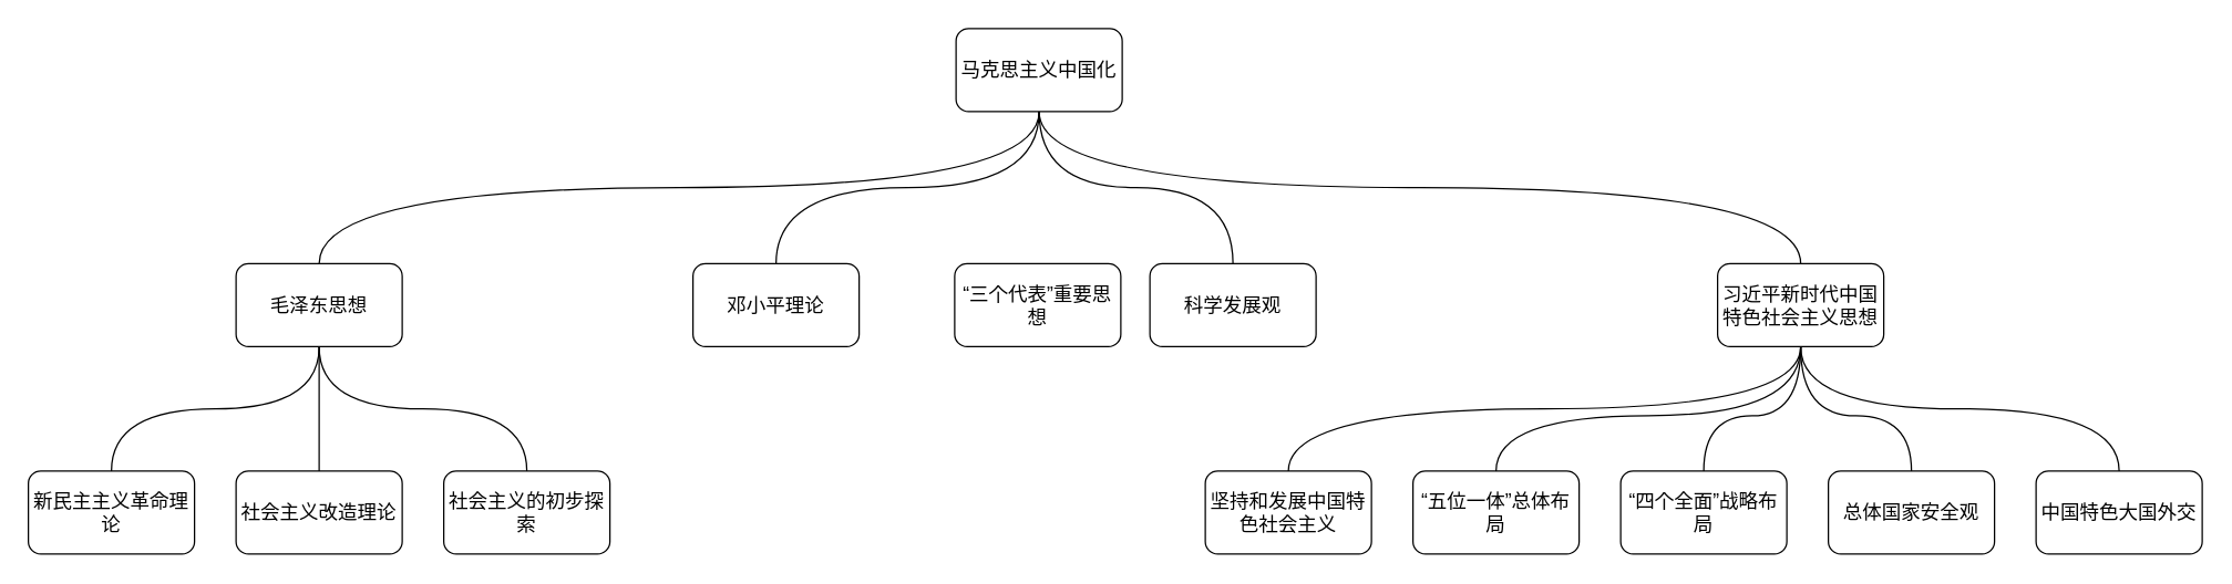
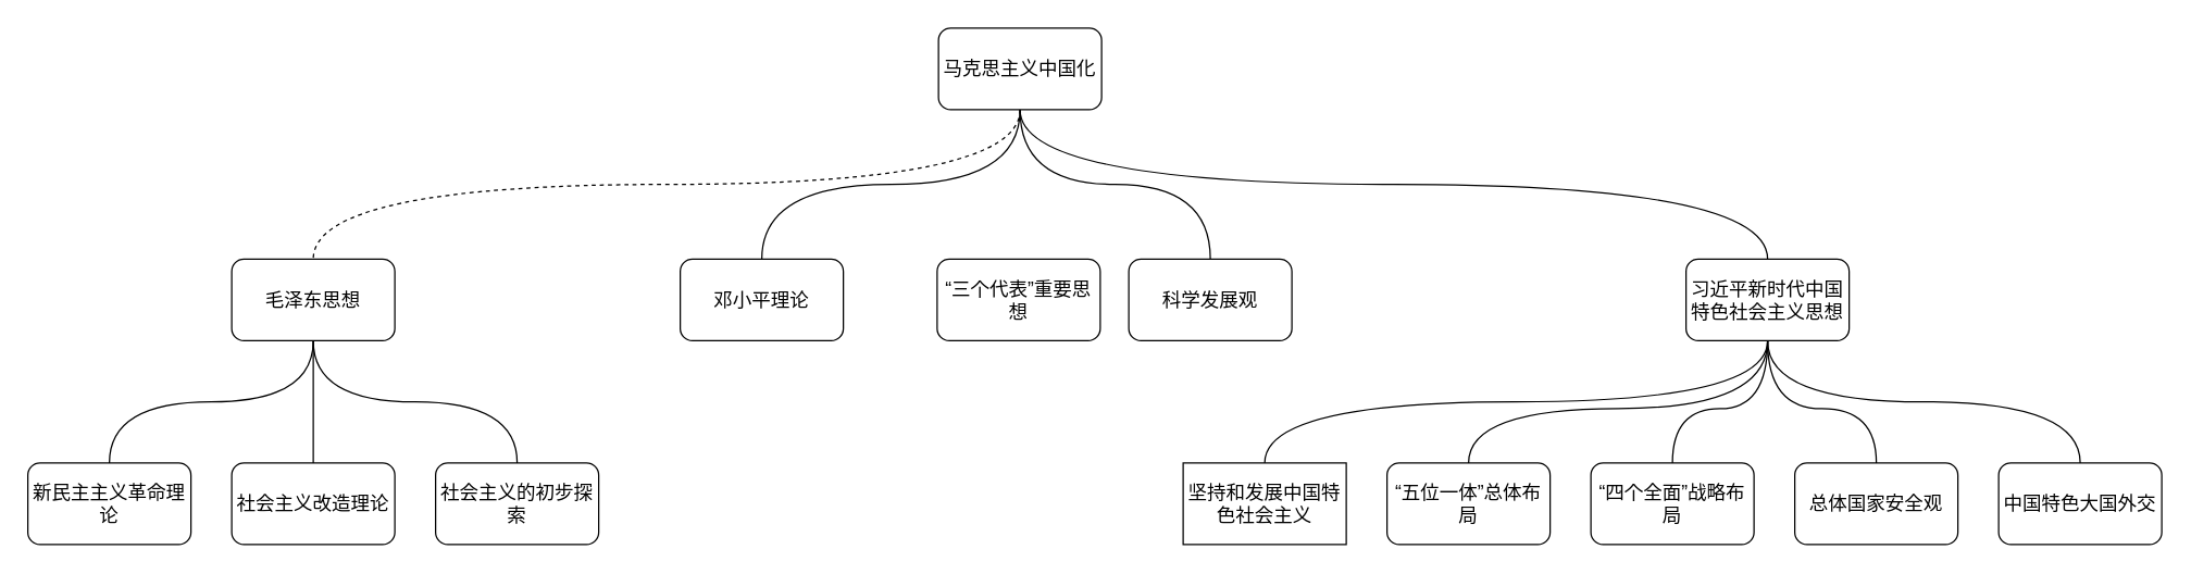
- <mxCell id="2" style="edgeStyle=orthogonalEdgeStyle;orthogonalLoop=1;jettySize=auto;html=1;exitX=0.5;exitY=1;exitDx=0;exitDy=0;entryX=0.5;entryY=0;entryDx=0;entryDy=0;endArrow=none;endFill=0;curved=1;" edge="1" parent="1" source="6" target="10"><mxGeometry relative="1" as="geometry" /></mxCell>
+ <mxCell id="2" style="edgeStyle=orthogonalEdgeStyle;orthogonalLoop=1;jettySize=auto;html=1;exitX=0.5;exitY=1;exitDx=0;exitDy=0;entryX=0.5;entryY=0;entryDx=0;entryDy=0;endArrow=none;endFill=0;curved=1;dashed=1;" edge="1" parent="1" source="6" target="10"><mxGeometry relative="1" as="geometry" /></mxCell>
- <mxCell id="23" value="坚持和发展中国特色社会主义" style="rounded=1;whiteSpace=wrap;html=1;fontSize=14;" vertex="1" parent="1"><mxGeometry x="870" y="340" width="120" height="60" as="geometry" /></mxCell>
+ <mxCell id="23" value="坚持和发展中国特色社会主义" style="whiteSpace=wrap;html=1;fontSize=14;rounded=0;" vertex="1" parent="1"><mxGeometry x="870" y="340" width="120" height="60" as="geometry" /></mxCell>
